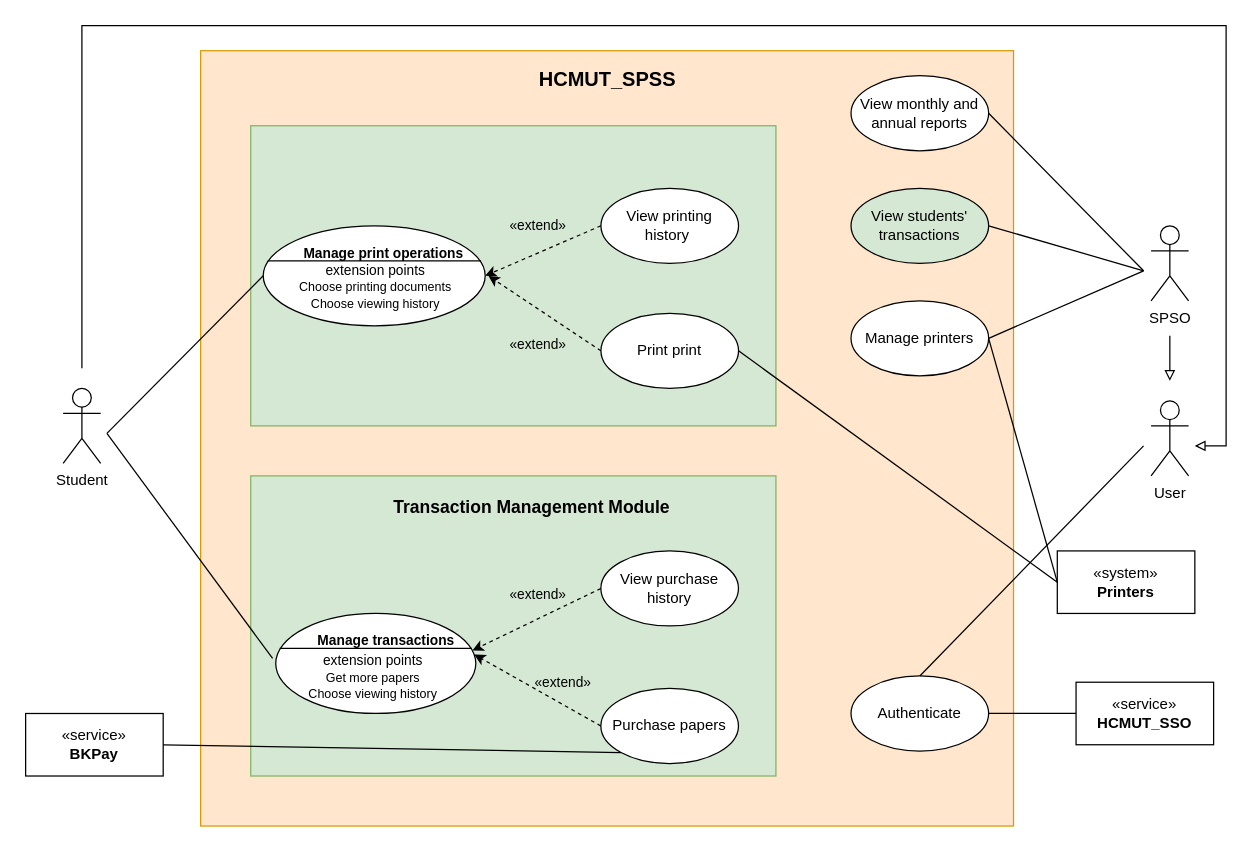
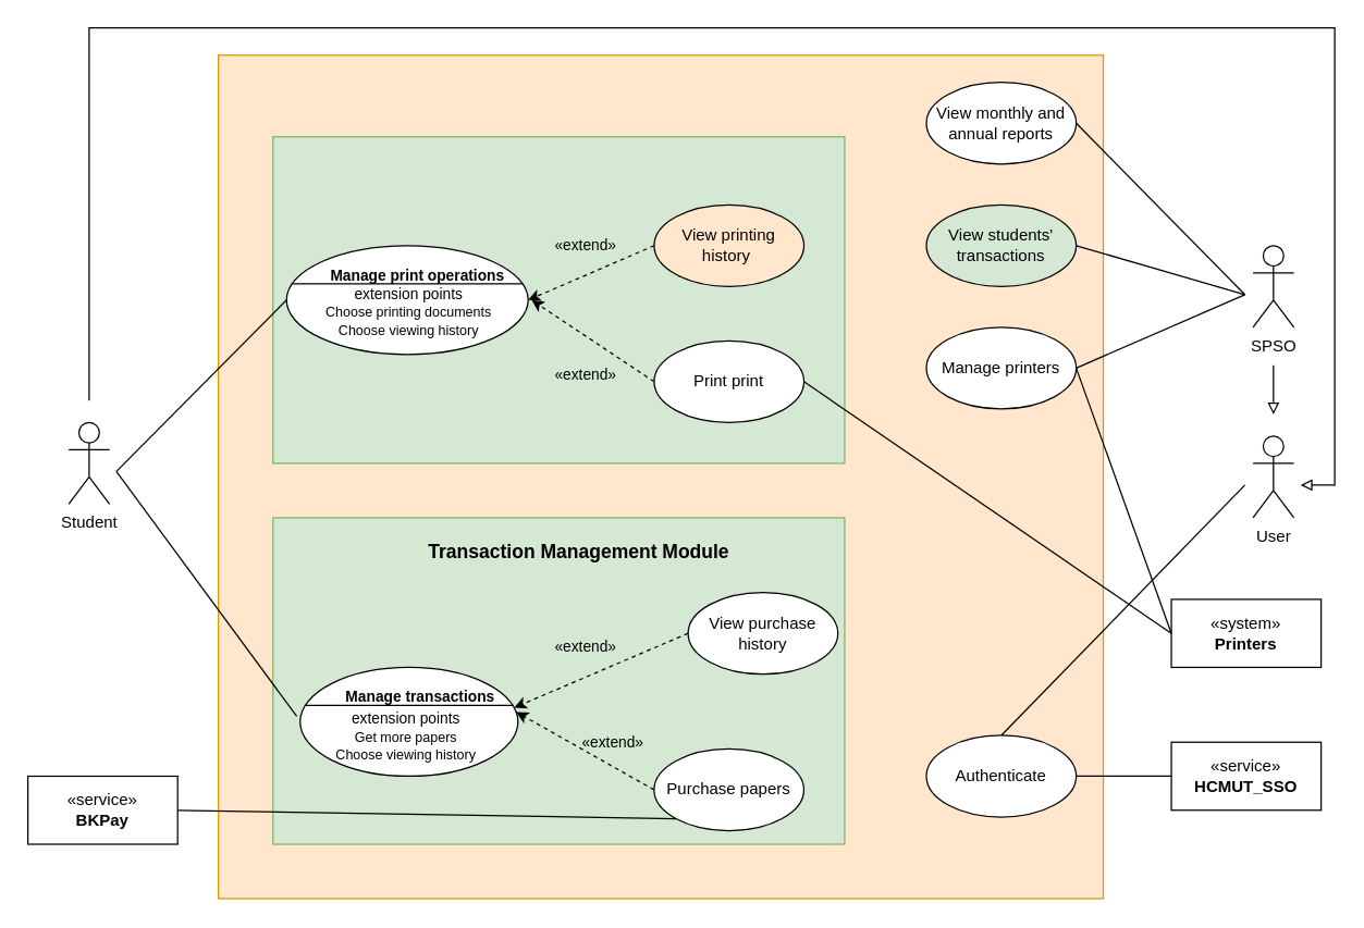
- <mxCell id="7" value="&lt;font style=&quot;font-size: 16px;&quot;&gt;HCMUT_SPSS&lt;/font&gt;" style="text;align=center;fontStyle=1;verticalAlign=middle;spacingLeft=3;spacingRight=3;strokeColor=none;rotatable=0;points=[[0,0.5],[1,0.5]];portConstraint=eastwest;html=1;" parent="1" vertex="1"><mxGeometry x="404.97" y="50" width="160" height="26" as="geometry" /></mxCell>
- <mxCell id="39" value="View printing history&amp;nbsp;" style="ellipse;whiteSpace=wrap;html=1;movable=1;resizable=1;rotatable=1;deletable=1;editable=1;locked=0;connectable=1;" parent="32" vertex="1"><mxGeometry x="280.05" y="50" width="110.05" height="60" as="geometry" /></mxCell>
+ <mxCell id="39" value="View printing history&amp;nbsp;" style="ellipse;whiteSpace=wrap;html=1;movable=1;resizable=1;rotatable=1;deletable=1;editable=1;locked=0;connectable=1;fillColor=#ffe6cc;" parent="32" vertex="1"><mxGeometry x="280.05" y="50" width="110.05" height="60" as="geometry" /></mxCell>
- <mxCell id="15" value="«system»&lt;br&gt;&lt;b&gt;Printers&lt;/b&gt;" style="html=1;whiteSpace=wrap;" parent="1" vertex="1"><mxGeometry x="845" y="440" width="110" height="50" as="geometry" /></mxCell>
+ <mxCell id="15" value="«system»&lt;br&gt;&lt;b&gt;Printers&lt;/b&gt;" style="html=1;whiteSpace=wrap;" parent="1" vertex="1"><mxGeometry x="860" y="440" width="110" height="50" as="geometry" /></mxCell>
- <mxCell id="25" value="View purchase history" style="ellipse;whiteSpace=wrap;html=1;" parent="20" vertex="1"><mxGeometry x="280" y="60" width="110.05" height="60" as="geometry" /></mxCell>
+ <mxCell id="25" value="View purchase history" style="ellipse;whiteSpace=wrap;html=1;" parent="20" vertex="1"><mxGeometry x="305" y="55" width="110.05" height="60" as="geometry" /></mxCell>
